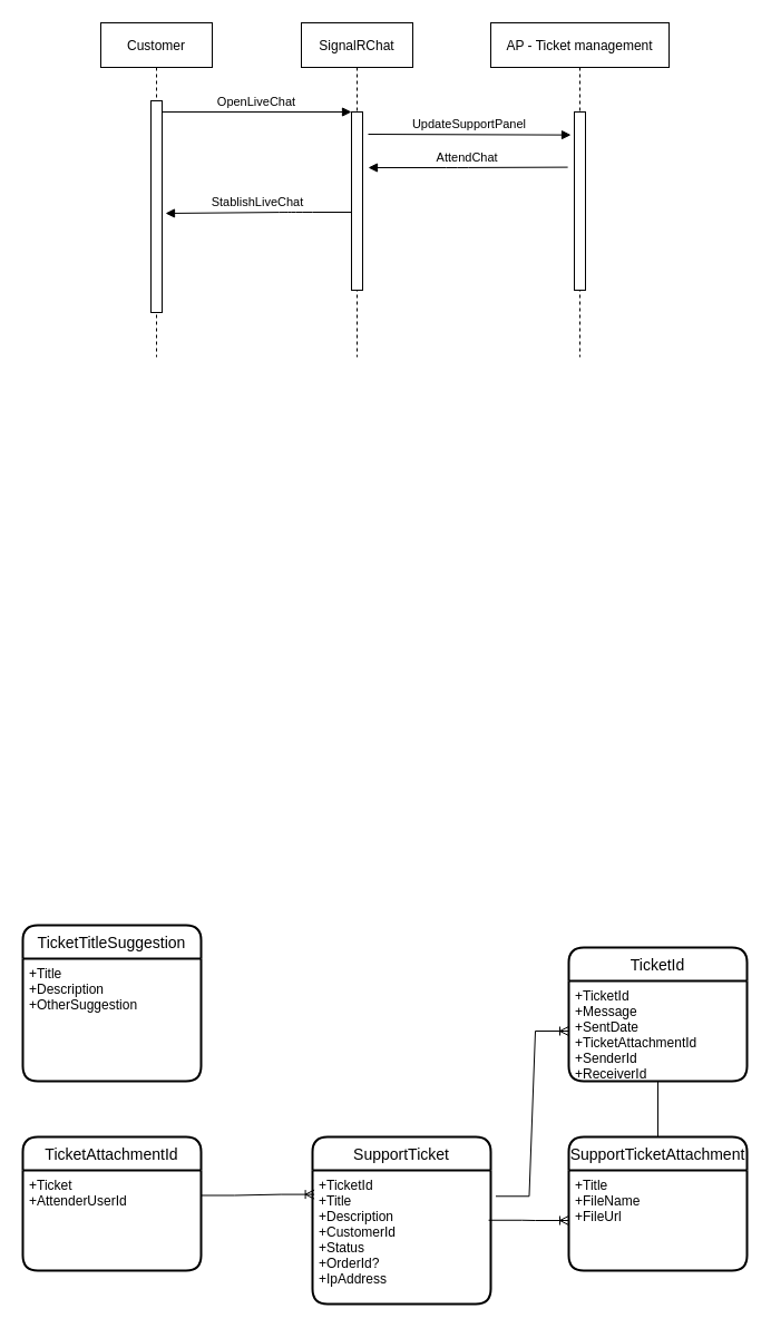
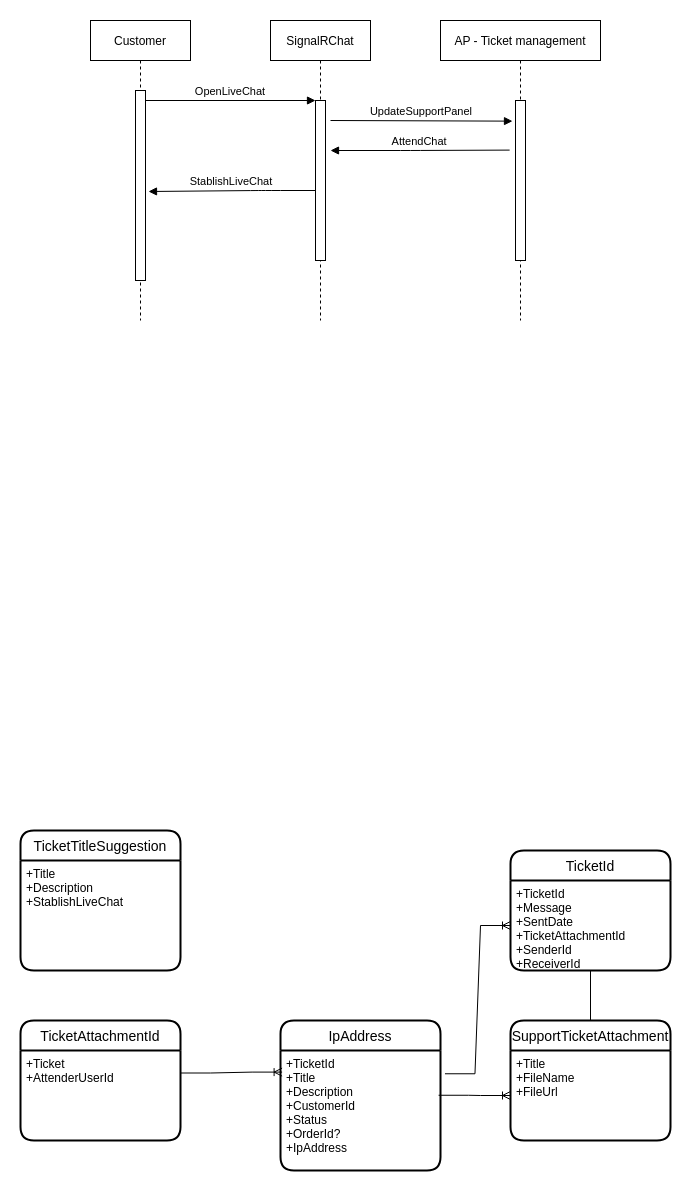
- <mxCell id="18" value="+Title&#10;+Description&#10;+OtherSuggestion&#10;&#10;&#10;&#10;&#10;" style="align=left;strokeColor=none;fillColor=none;spacingLeft=4;fontSize=12;verticalAlign=top;resizable=0;rotatable=0;part=1;" parent="17" vertex="1"><mxGeometry y="30" width="160" height="110" as="geometry" /></mxCell>
+ <mxCell id="18" value="+Title&#10;+Description&#10;+StablishLiveChat&#10;&#10;&#10;&#10;&#10;" style="align=left;strokeColor=none;fillColor=none;spacingLeft=4;fontSize=12;verticalAlign=top;resizable=0;rotatable=0;part=1;" parent="17" vertex="1"><mxGeometry y="30" width="160" height="110" as="geometry" /></mxCell>
- <mxCell id="8" value="SupportTicket" style="swimlane;childLayout=stackLayout;horizontal=1;startSize=30;horizontalStack=0;rounded=1;fontSize=14;fontStyle=0;strokeWidth=2;resizeParent=0;resizeLast=1;shadow=0;dashed=0;align=center;" parent="1" vertex="1"><mxGeometry x="280" y="1020" width="160" height="150" as="geometry" /></mxCell>
+ <mxCell id="8" value="IpAddress" style="swimlane;childLayout=stackLayout;horizontal=1;startSize=30;horizontalStack=0;rounded=1;fontSize=14;fontStyle=0;strokeWidth=2;resizeParent=0;resizeLast=1;shadow=0;dashed=0;align=center;" parent="1" vertex="1"><mxGeometry x="280" y="1020" width="160" height="150" as="geometry" /></mxCell>
